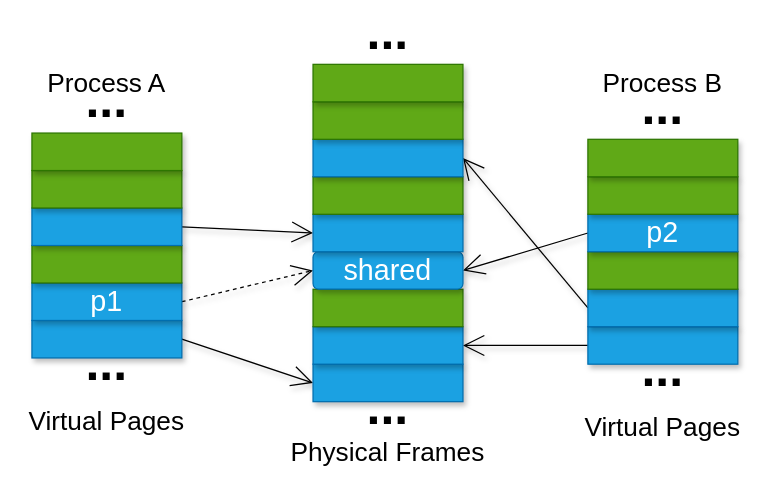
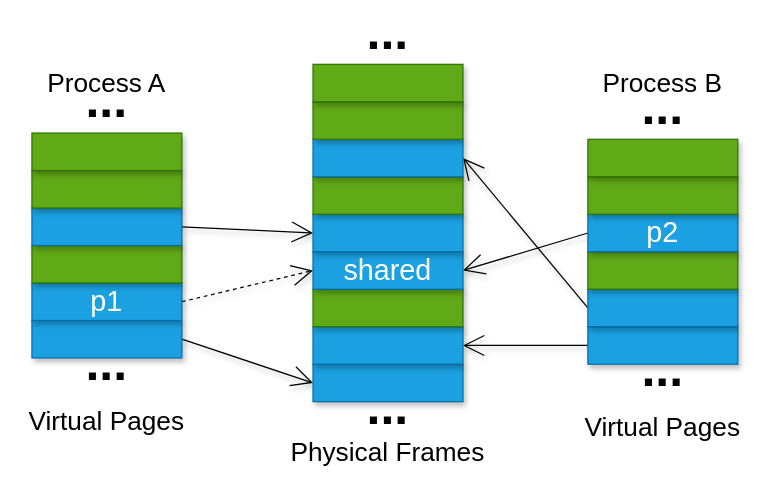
- <mxCell id="34" value="shared" style="whiteSpace=wrap;html=1;fontSize=23;fillColor=#1ba1e2;strokeColor=#006EAF;fontColor=#ffffff;shadow=1;rounded=1;" vertex="1" parent="1"><mxGeometry x="250" y="200" width="120" height="30" as="geometry" /></mxCell>
+ <mxCell id="34" value="shared" style="rounded=0;whiteSpace=wrap;html=1;fontSize=23;fillColor=#1ba1e2;strokeColor=#006EAF;fontColor=#ffffff;shadow=1;" vertex="1" parent="1"><mxGeometry x="250" y="200" width="120" height="30" as="geometry" /></mxCell>
